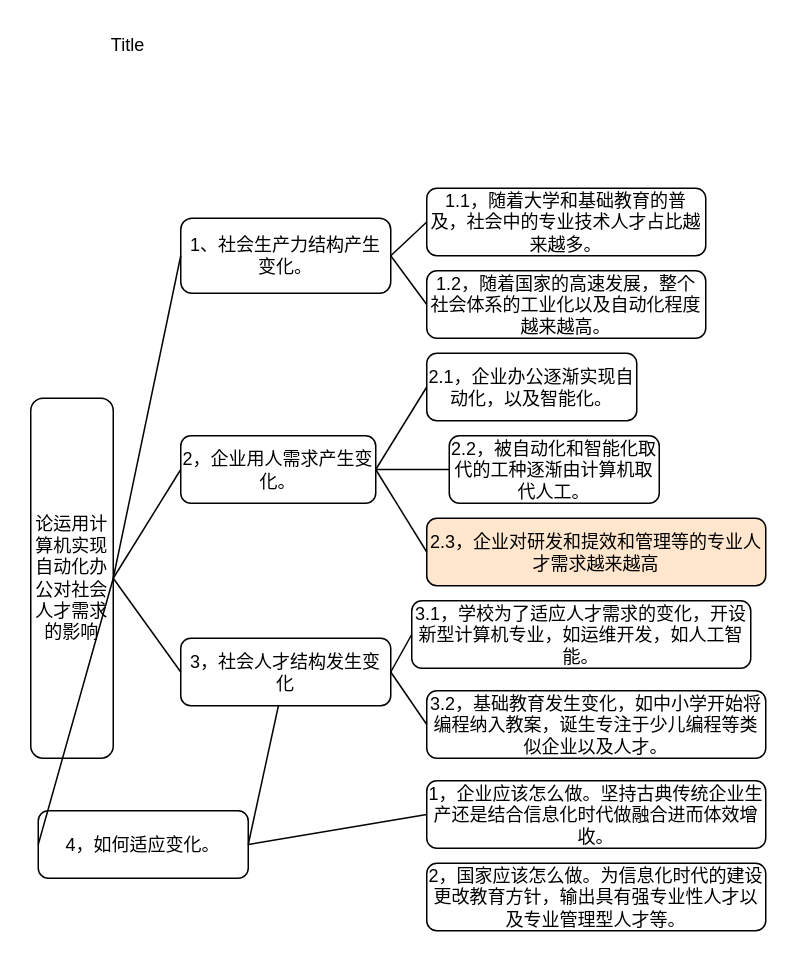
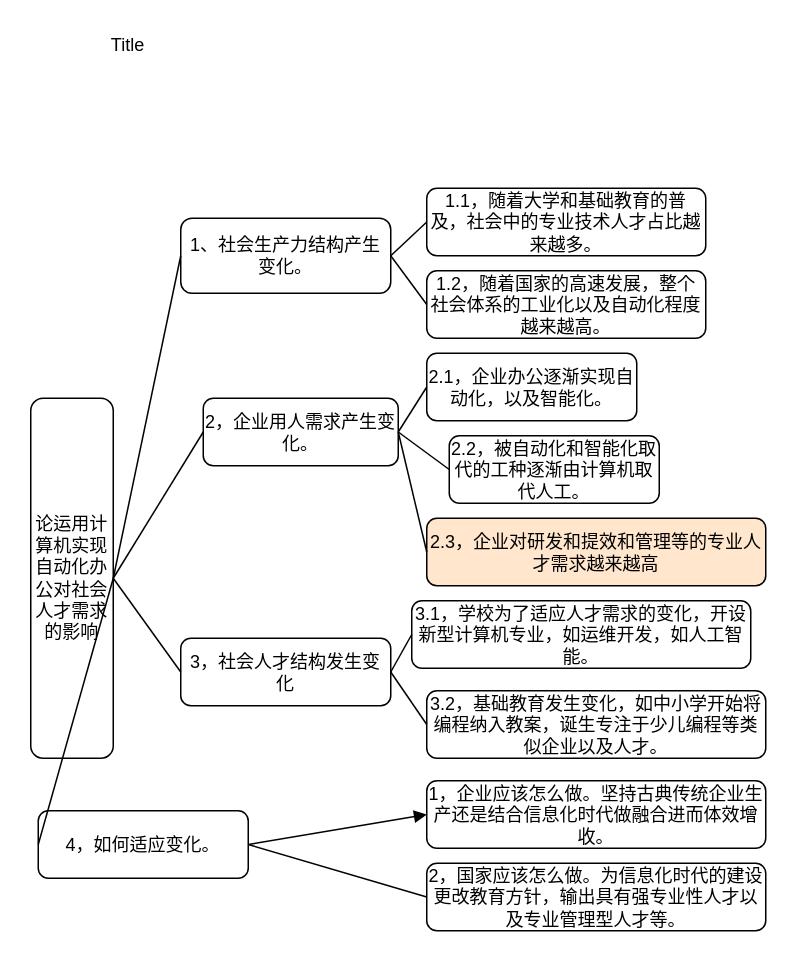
- <mxCell id="9" value="2，企业用人需求产生变化。" style="rounded=1;whiteSpace=wrap;html=1;" parent="1" vertex="1"><mxGeometry x="120" y="290" width="130" height="45" as="geometry" /></mxCell>
+ <mxCell id="9" value="2，企业用人需求产生变化。" style="rounded=1;whiteSpace=wrap;html=1;" parent="1" vertex="1"><mxGeometry x="135" y="265" width="130" height="45" as="geometry" /></mxCell>
- <mxCell id="23" value="" style="endArrow=none;html=1;exitX=1;exitY=0.5;exitDx=0;exitDy=0;" parent="1" source="19" target="14" edge="1"><mxGeometry width="50" height="50" relative="1" as="geometry"><mxPoint x="260" y="520" as="sourcePoint" /><mxPoint x="330" y="400" as="targetPoint" /></mxGeometry></mxCell>
+ <mxCell id="23" value="" style="endArrow=none;html=1;entryX=0;entryY=0.5;entryDx=0;entryDy=0;exitX=1;exitY=0.5;exitDx=0;exitDy=0;" parent="1" source="19" target="21" edge="1"><mxGeometry width="50" height="50" relative="1" as="geometry"><mxPoint x="260" y="520" as="sourcePoint" /><mxPoint x="330" y="400" as="targetPoint" /></mxGeometry></mxCell>
- <mxCell id="22" value="" style="endArrow=none;html=1;exitX=1;exitY=0.5;exitDx=0;exitDy=0;entryX=0;entryY=0.5;entryDx=0;entryDy=0;" parent="1" source="19" target="20" edge="1"><mxGeometry width="50" height="50" relative="1" as="geometry"><mxPoint x="280" y="450" as="sourcePoint" /><mxPoint x="330" y="400" as="targetPoint" /></mxGeometry></mxCell>
+ <mxCell id="22" value="" style="endArrow=block;html=1;exitX=1;exitY=0.5;exitDx=0;exitDy=0;entryX=0;entryY=0.5;entryDx=0;entryDy=0;" parent="1" source="19" target="20" edge="1"><mxGeometry width="50" height="50" relative="1" as="geometry"><mxPoint x="280" y="450" as="sourcePoint" /><mxPoint x="330" y="400" as="targetPoint" /></mxGeometry></mxCell>
